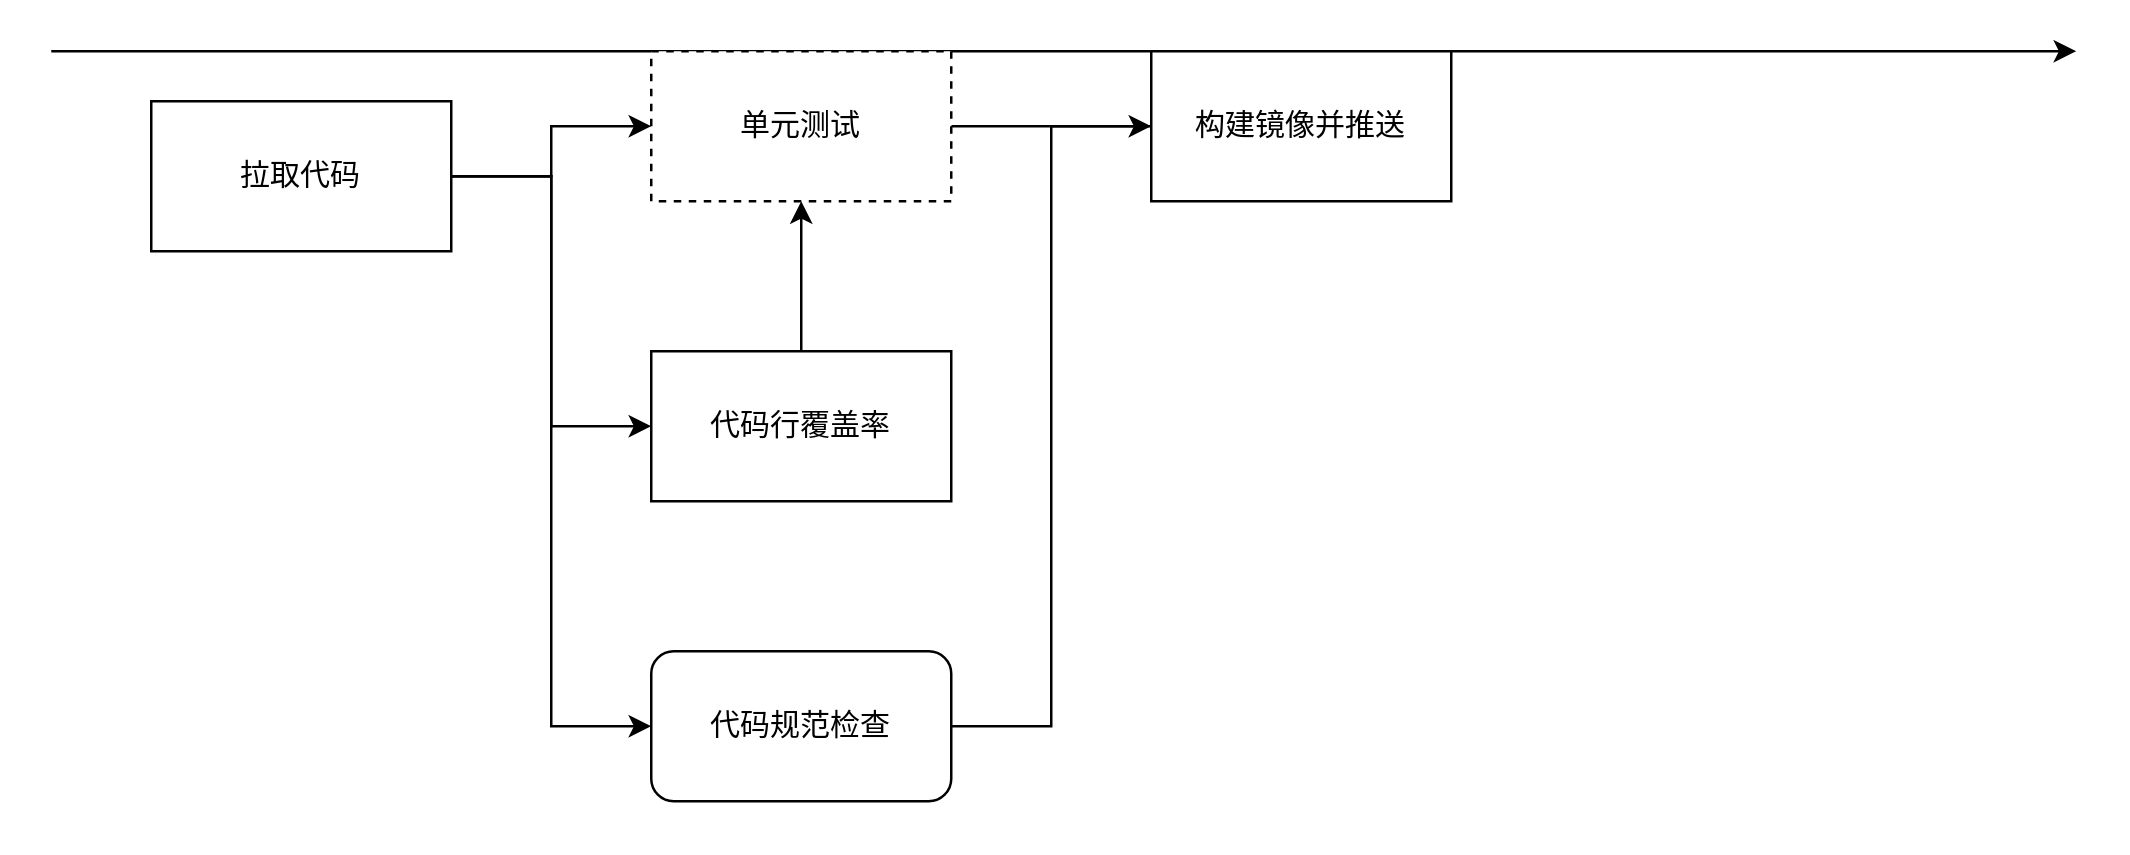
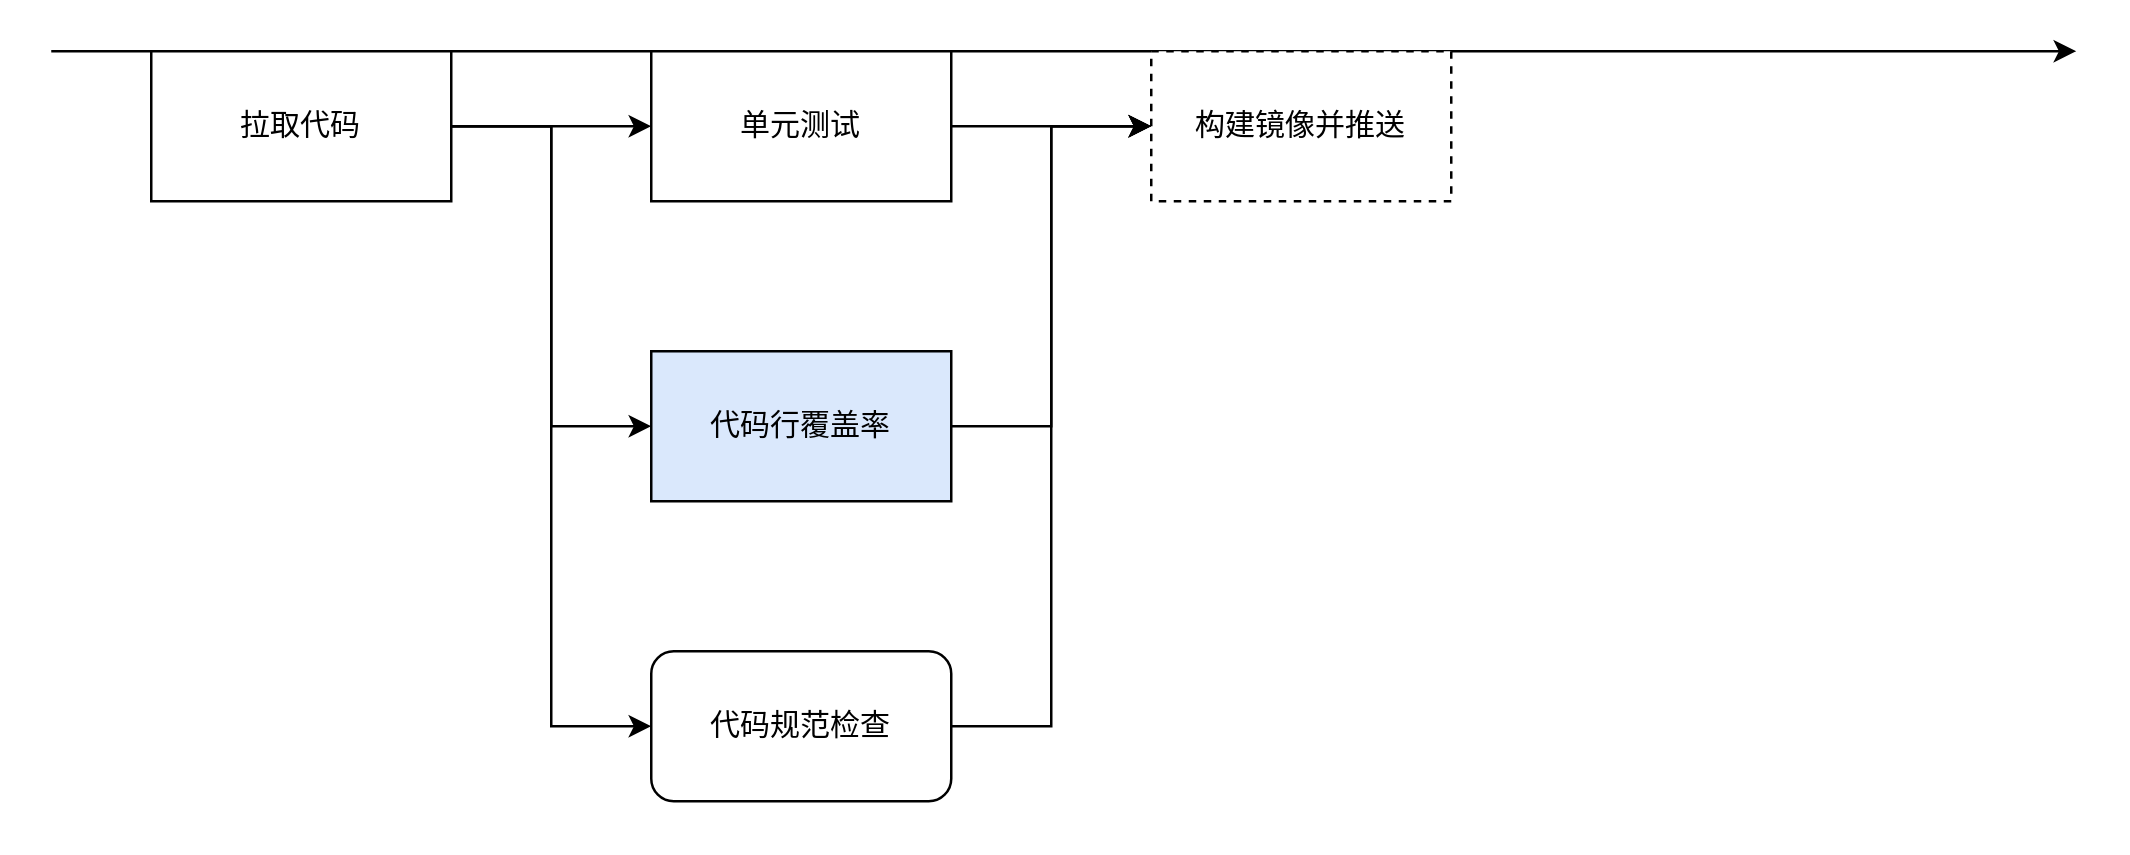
- <mxCell id="8" value="单元测试" style="rounded=0;whiteSpace=wrap;html=1;dashed=1;" vertex="1" parent="1"><mxGeometry x="260" y="20" width="120" height="60" as="geometry" /></mxCell>
+ <mxCell id="8" value="单元测试" style="rounded=0;whiteSpace=wrap;html=1;" vertex="1" parent="1"><mxGeometry x="260" y="20" width="120" height="60" as="geometry" /></mxCell>
- <mxCell id="7" value="" style="edgeStyle=orthogonalEdgeStyle;rounded=0;orthogonalLoop=1;jettySize=auto;html=1;endArrow=none;" edge="1" parent="1" source="8" target="13"><mxGeometry relative="1" as="geometry" /></mxCell>
+ <mxCell id="7" value="" style="edgeStyle=orthogonalEdgeStyle;rounded=0;orthogonalLoop=1;jettySize=auto;html=1;" edge="1" parent="1" source="8" target="13"><mxGeometry relative="1" as="geometry" /></mxCell>
- <mxCell id="13" value="构建镜像并推送" style="rounded=0;whiteSpace=wrap;html=1;" vertex="1" parent="1"><mxGeometry x="460" y="20" width="120" height="60" as="geometry" /></mxCell>
+ <mxCell id="13" value="构建镜像并推送" style="rounded=0;whiteSpace=wrap;html=1;dashed=1;" vertex="1" parent="1"><mxGeometry x="460" y="20" width="120" height="60" as="geometry" /></mxCell>
- <mxCell id="6" value="拉取代码" style="rounded=0;whiteSpace=wrap;html=1;" vertex="1" parent="1"><mxGeometry x="60" y="40" width="120" height="60" as="geometry" /></mxCell>
+ <mxCell id="6" value="拉取代码" style="rounded=0;whiteSpace=wrap;html=1;" vertex="1" parent="1"><mxGeometry x="60" y="20" width="120" height="60" as="geometry" /></mxCell>
- <mxCell id="9" style="edgeStyle=orthogonalEdgeStyle;rounded=0;orthogonalLoop=1;jettySize=auto;html=1;" edge="1" parent="1" source="10" target="8"><mxGeometry relative="1" as="geometry" /></mxCell>
+ <mxCell id="9" style="edgeStyle=orthogonalEdgeStyle;rounded=0;orthogonalLoop=1;jettySize=auto;html=1;entryX=0;entryY=0.5;entryDx=0;entryDy=0;" edge="1" parent="1" source="10" target="13"><mxGeometry relative="1" as="geometry" /></mxCell>
- <mxCell id="10" value="代码行覆盖率" style="rounded=0;whiteSpace=wrap;html=1;" vertex="1" parent="1"><mxGeometry x="260" y="140" width="120" height="60" as="geometry" /></mxCell>
+ <mxCell id="10" value="代码行覆盖率" style="rounded=0;whiteSpace=wrap;html=1;fillColor=#dae8fc;" vertex="1" parent="1"><mxGeometry x="260" y="140" width="120" height="60" as="geometry" /></mxCell>
